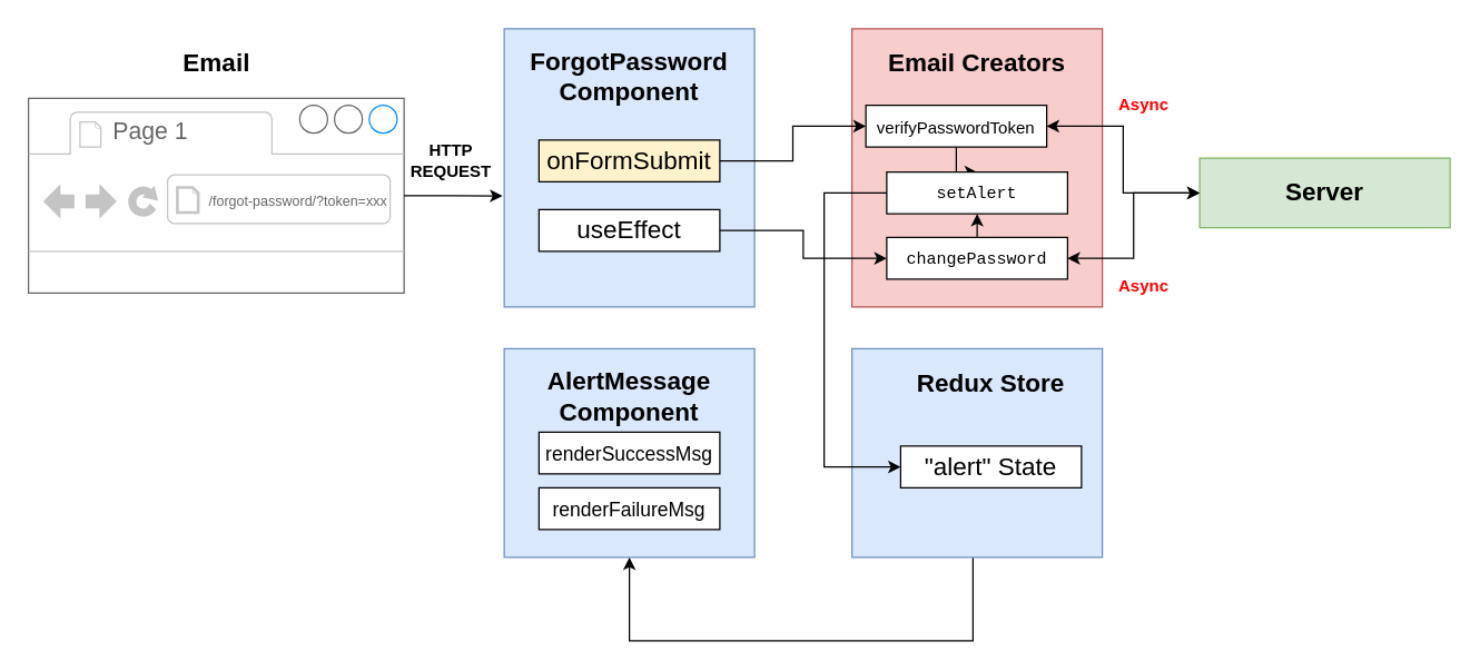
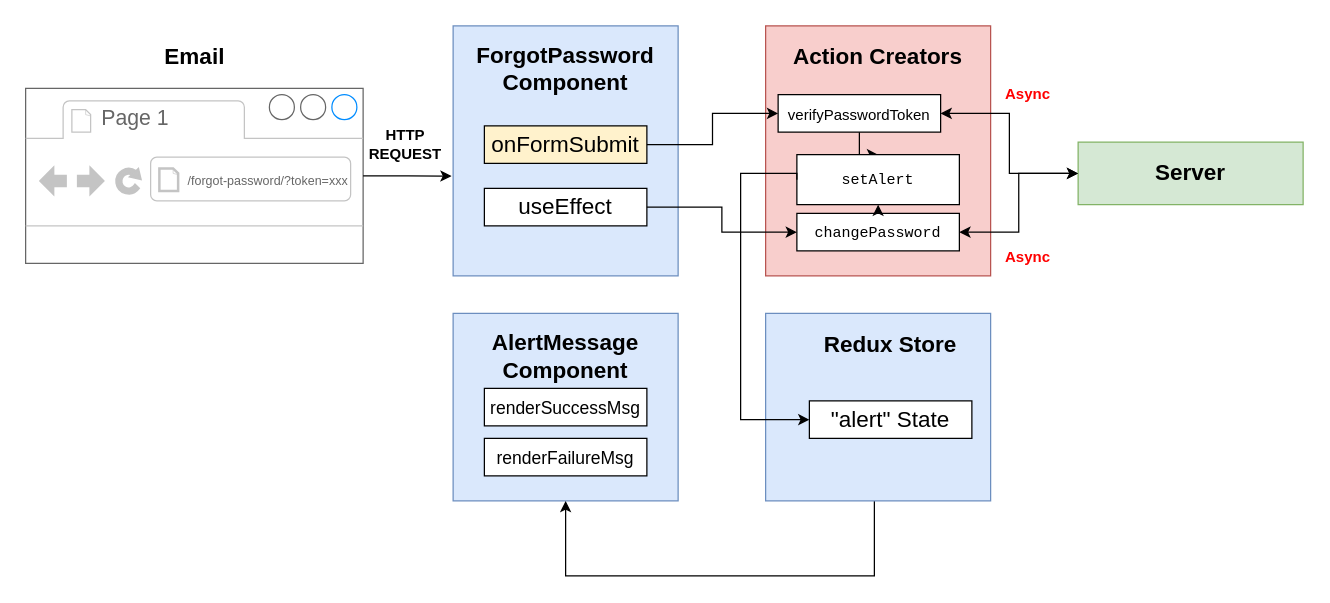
- <mxCell id="12" value="&lt;span style=&quot;font-size: 18px;&quot;&gt;&lt;b&gt;Email Creators&lt;/b&gt;&lt;/span&gt;" style="text;html=1;strokeColor=none;fillColor=none;align=center;verticalAlign=middle;whiteSpace=wrap;rounded=0;" parent="2" vertex="1"><mxGeometry x="592" y="10" width="180" height="30" as="geometry" /></mxCell>
+ <mxCell id="12" value="&lt;span style=&quot;font-size: 18px;&quot;&gt;&lt;b&gt;Action Creators&lt;/b&gt;&lt;/span&gt;" style="text;html=1;strokeColor=none;fillColor=none;align=center;verticalAlign=middle;whiteSpace=wrap;rounded=0;" parent="2" vertex="1"><mxGeometry x="592" y="10" width="180" height="30" as="geometry" /></mxCell>
- <mxCell id="19" value="&lt;div style=&quot;font-family: Consolas, &amp;quot;Courier New&amp;quot;, monospace; line-height: 19px;&quot;&gt;&lt;span style=&quot;font-size: 12px; background-color: rgb(255, 255, 255);&quot;&gt;setAlert&lt;/span&gt;&lt;/div&gt;" style="rounded=0;whiteSpace=wrap;html=1;fontSize=18;" parent="2" vertex="1"><mxGeometry x="617" y="103" width="130" height="30" as="geometry" /></mxCell>
+ <mxCell id="19" value="&lt;div style=&quot;font-family: Consolas, &amp;quot;Courier New&amp;quot;, monospace; line-height: 19px;&quot;&gt;&lt;span style=&quot;font-size: 12px; background-color: rgb(255, 255, 255);&quot;&gt;setAlert&lt;/span&gt;&lt;/div&gt;" style="rounded=0;whiteSpace=wrap;html=1;fontSize=18;" parent="2" vertex="1"><mxGeometry x="617" y="103" width="130" height="40" as="geometry" /></mxCell>
